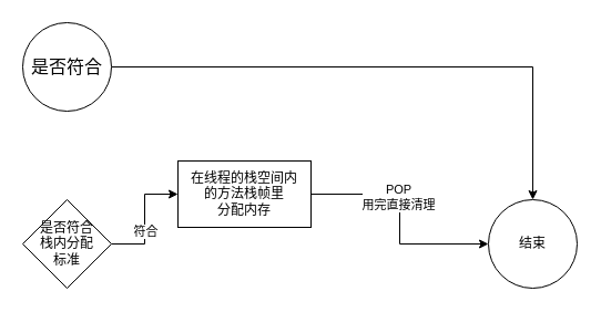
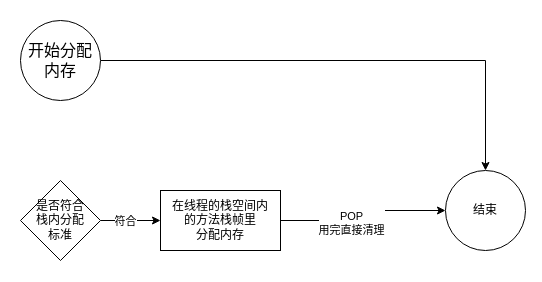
- <mxCell id="3" value="&lt;font style=&quot;font-size: 16px;&quot;&gt;是否符合&lt;/font&gt;" style="ellipse;whiteSpace=wrap;html=1;aspect=fixed;" vertex="1" parent="1"><mxGeometry x="20" y="20" width="80" height="80" as="geometry" /></mxCell>
+ <mxCell id="3" value="&lt;font style=&quot;font-size: 16px;&quot;&gt;开始分配内存&lt;/font&gt;" style="ellipse;whiteSpace=wrap;html=1;aspect=fixed;" vertex="1" parent="1"><mxGeometry x="20" y="20" width="80" height="80" as="geometry" /></mxCell>
- <mxCell id="9" value="在线程的栈空间&lt;span style=&quot;background-color: transparent; color: light-dark(rgb(0, 0, 0), rgb(255, 255, 255));&quot;&gt;内&lt;/span&gt;&lt;div&gt;&lt;span style=&quot;background-color: transparent; color: light-dark(rgb(0, 0, 0), rgb(255, 255, 255));&quot;&gt;的方法栈帧里&lt;/span&gt;&lt;/div&gt;&lt;div&gt;&lt;span style=&quot;background-color: transparent; color: light-dark(rgb(0, 0, 0), rgb(255, 255, 255));&quot;&gt;分配内存&lt;/span&gt;&lt;/div&gt;" style="whiteSpace=wrap;html=1;" vertex="1" parent="1"><mxGeometry x="160" y="145" width="120" height="60" as="geometry" /></mxCell>
+ <mxCell id="9" value="在线程的栈空间&lt;span style=&quot;background-color: transparent; color: light-dark(rgb(0, 0, 0), rgb(255, 255, 255));&quot;&gt;内&lt;/span&gt;&lt;div&gt;&lt;span style=&quot;background-color: transparent; color: light-dark(rgb(0, 0, 0), rgb(255, 255, 255));&quot;&gt;的方法栈帧里&lt;/span&gt;&lt;/div&gt;&lt;div&gt;&lt;span style=&quot;background-color: transparent; color: light-dark(rgb(0, 0, 0), rgb(255, 255, 255));&quot;&gt;分配内存&lt;/span&gt;&lt;/div&gt;" style="whiteSpace=wrap;html=1;" vertex="1" parent="1"><mxGeometry x="160" y="190" width="120" height="60" as="geometry" /></mxCell>
- <mxCell id="10" value="结束" style="ellipse;whiteSpace=wrap;html=1;" vertex="1" parent="1"><mxGeometry x="440" y="180" width="80" height="80" as="geometry" /></mxCell>
+ <mxCell id="10" value="结束" style="ellipse;whiteSpace=wrap;html=1;" vertex="1" parent="1"><mxGeometry x="445" y="170" width="80" height="80" as="geometry" /></mxCell>
